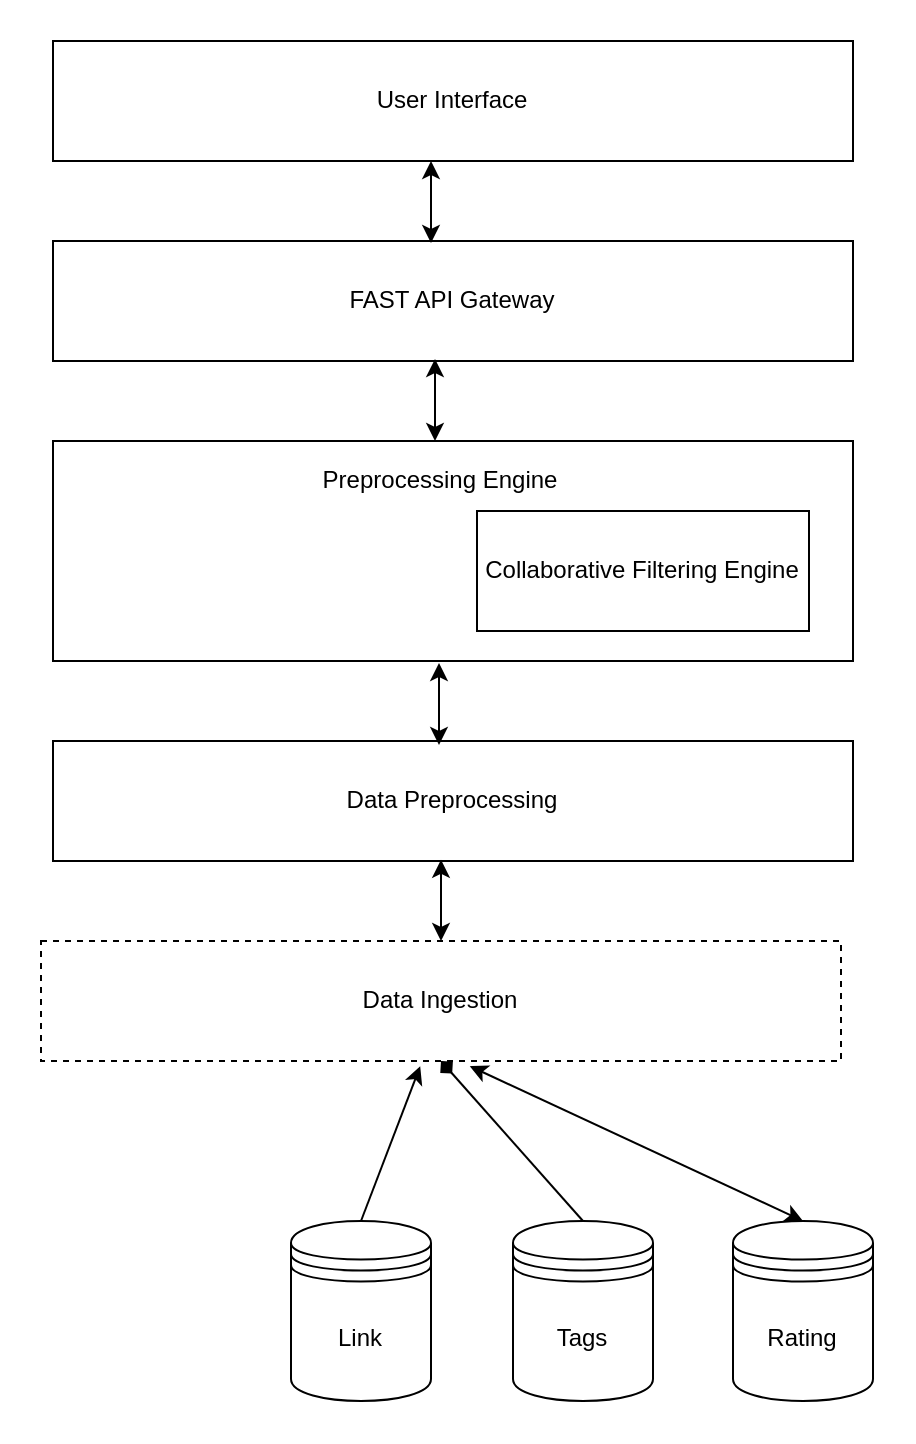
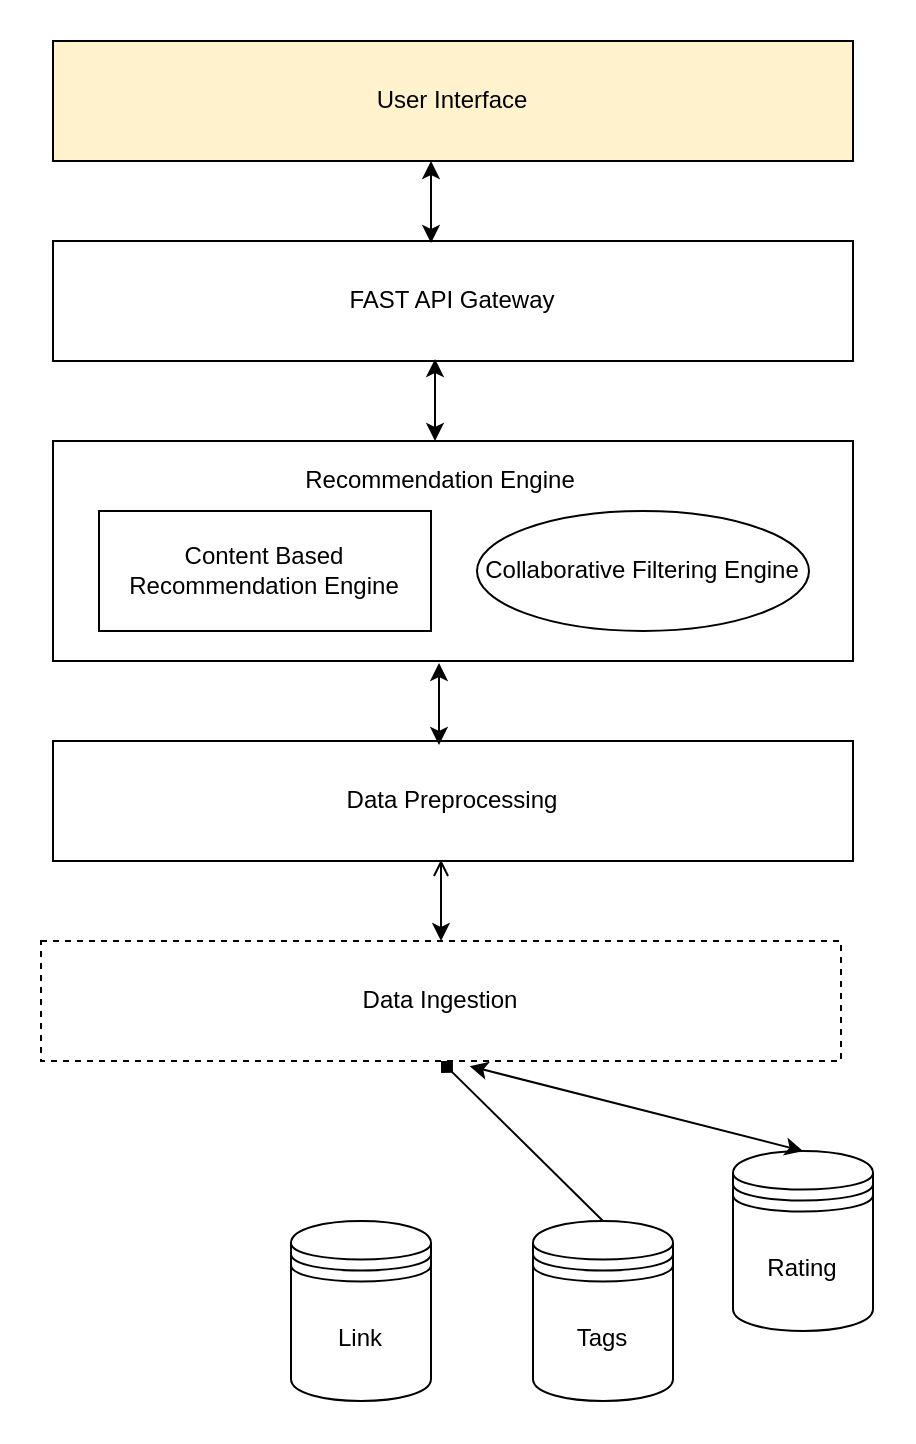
- <mxCell id="2" value="User Interface" style="rounded=0;whiteSpace=wrap;html=1;" parent="1" vertex="1"><mxGeometry x="26" y="20" width="400" height="60" as="geometry" /></mxCell>
+ <mxCell id="2" value="User Interface" style="rounded=0;whiteSpace=wrap;html=1;fillColor=#fff2cc;" parent="1" vertex="1"><mxGeometry x="26" y="20" width="400" height="60" as="geometry" /></mxCell>
- <mxCell id="8" value="Preprocessing Engine" style="text;html=1;strokeColor=none;fillColor=none;align=center;verticalAlign=middle;whiteSpace=wrap;rounded=0;" parent="1" vertex="1"><mxGeometry x="145" y="225" width="150" height="30" as="geometry" /></mxCell>
+ <mxCell id="8" value="Recommendation Engine" style="text;html=1;strokeColor=none;fillColor=none;align=center;verticalAlign=middle;whiteSpace=wrap;rounded=0;" parent="1" vertex="1"><mxGeometry x="145" y="225" width="150" height="30" as="geometry" /></mxCell>
+ <mxCell id="6" value="Content Based Recommendation Engine" style="rounded=0;whiteSpace=wrap;html=1;" parent="1" vertex="1"><mxGeometry x="49" y="255" width="166" height="60" as="geometry" /></mxCell>
- <mxCell id="7" value="Collaborative Filtering Engine" style="rounded=0;whiteSpace=wrap;html=1;" parent="1" vertex="1"><mxGeometry x="238" y="255" width="166" height="60" as="geometry" /></mxCell>
+ <mxCell id="7" value="Collaborative Filtering Engine" style="ellipse;whiteSpace=wrap;html=1;" parent="1" vertex="1"><mxGeometry x="238" y="255" width="166" height="60" as="geometry" /></mxCell>
- <mxCell id="16" value="" style="endArrow=classic;startArrow=classic;html=1;rounded=0;exitX=0.5;exitY=0;exitDx=0;exitDy=0;entryX=0.485;entryY=0.99;entryDx=0;entryDy=0;entryPerimeter=0;" edge="1" parent="1" source="9" target="3"><mxGeometry width="50" height="50" relative="1" as="geometry"><mxPoint x="196" y="470" as="sourcePoint" /><mxPoint x="246" y="420" as="targetPoint" /></mxGeometry></mxCell>
+ <mxCell id="16" value="" style="endArrow=open;startArrow=classic;html=1;rounded=0;exitX=0.5;exitY=0;exitDx=0;exitDy=0;entryX=0.485;entryY=0.99;entryDx=0;entryDy=0;entryPerimeter=0;" edge="1" parent="1" source="9" target="3"><mxGeometry width="50" height="50" relative="1" as="geometry"><mxPoint x="196" y="470" as="sourcePoint" /><mxPoint x="246" y="420" as="targetPoint" /></mxGeometry></mxCell>
- <mxCell id="13" value="" style="endArrow=classic;html=1;rounded=0;exitX=0.5;exitY=0;exitDx=0;exitDy=0;entryX=0.474;entryY=1.043;entryDx=0;entryDy=0;entryPerimeter=0;" parent="1" source="10" target="9" edge="1"><mxGeometry width="50" height="50" relative="1" as="geometry"><mxPoint x="196" y="490" as="sourcePoint" /><mxPoint x="246" y="440" as="targetPoint" /></mxGeometry></mxCell>
- <mxCell id="11" value="Tags" style="shape=datastore;whiteSpace=wrap;html=1;" parent="1" vertex="1"><mxGeometry x="256" y="610" width="70" height="90" as="geometry" /></mxCell>
+ <mxCell id="11" value="Tags" style="shape=datastore;whiteSpace=wrap;html=1;" parent="1" vertex="1"><mxGeometry x="266" y="610" width="70" height="90" as="geometry" /></mxCell>
- <mxCell id="12" value="Rating" style="shape=datastore;whiteSpace=wrap;html=1;" parent="1" vertex="1"><mxGeometry x="366" y="610" width="70" height="90" as="geometry" /></mxCell>
+ <mxCell id="12" value="Rating" style="shape=datastore;whiteSpace=wrap;html=1;" parent="1" vertex="1"><mxGeometry x="366" y="575" width="70" height="90" as="geometry" /></mxCell>
